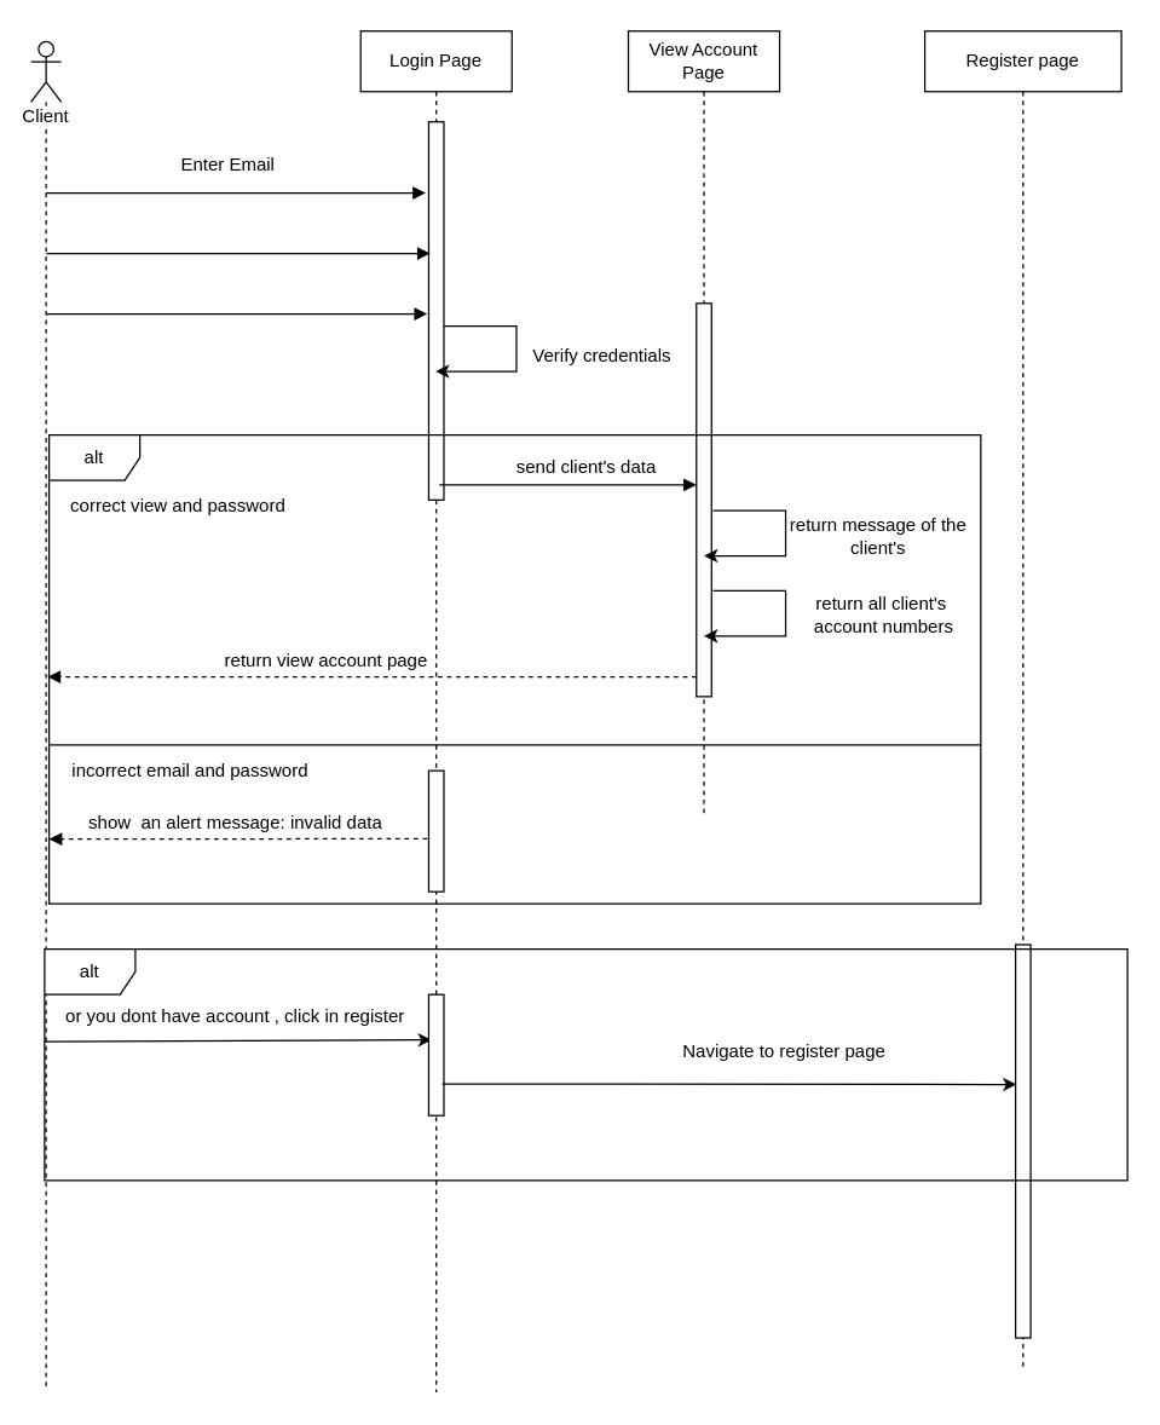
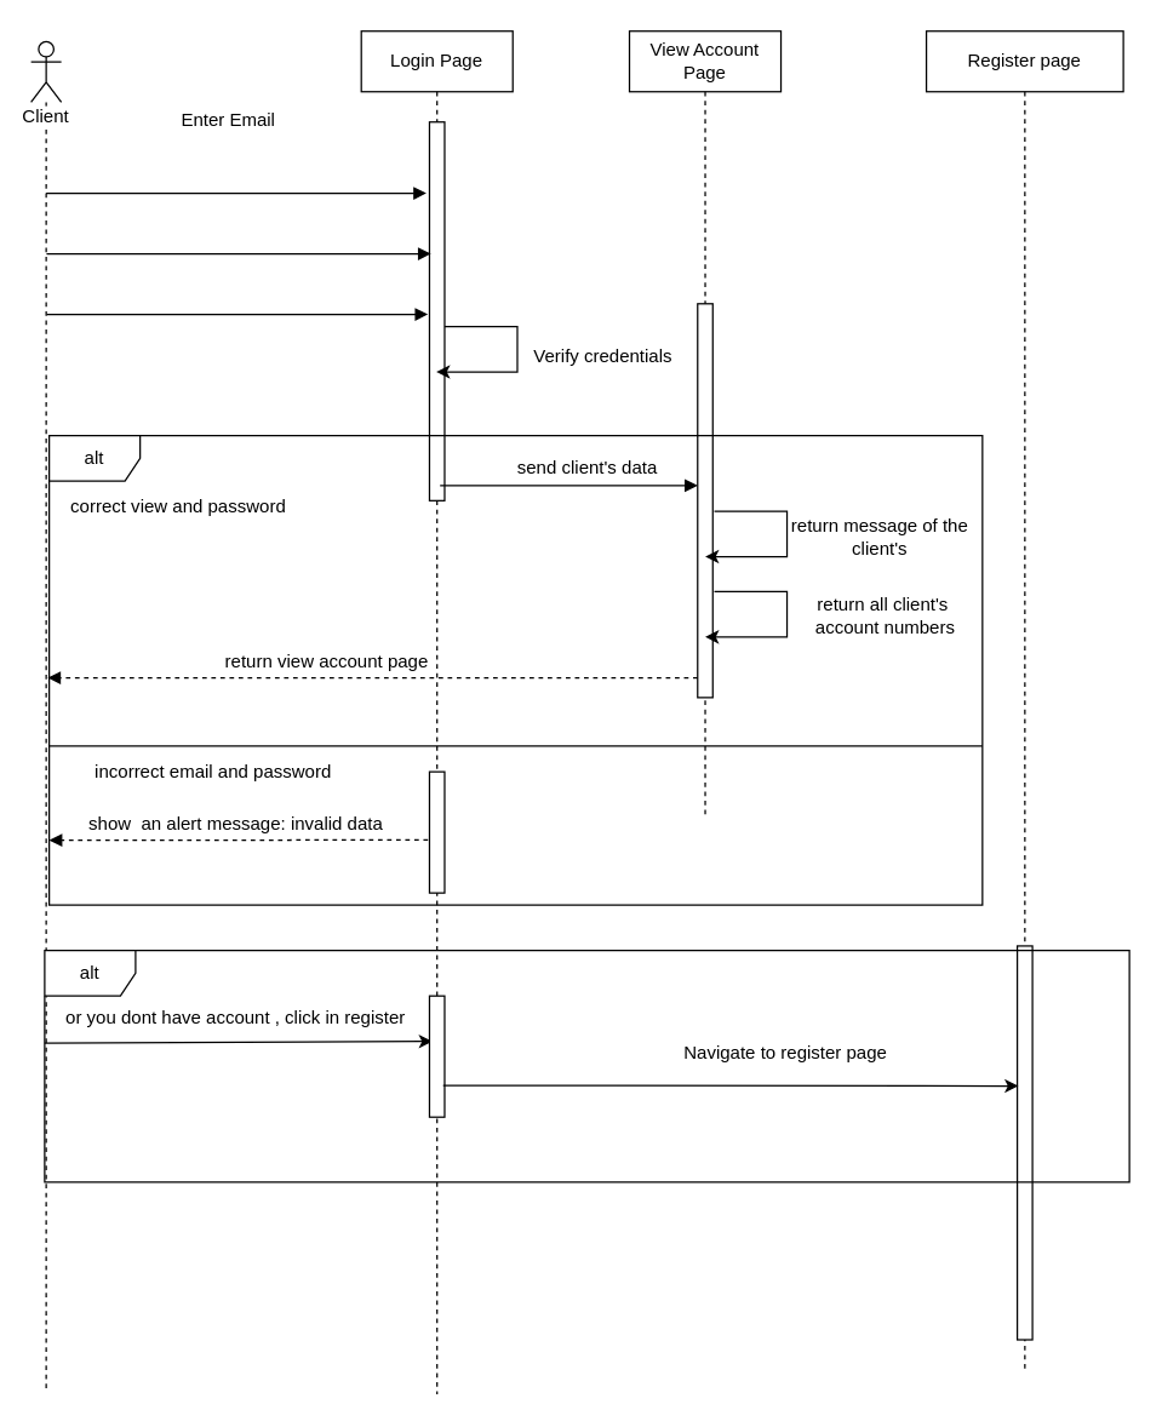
- <mxCell id="9" value="Enter Email&lt;br&gt;" style="text;html=1;align=center;verticalAlign=middle;resizable=0;points=[];autosize=1;" parent="1" vertex="1"><mxGeometry x="110" y="99" width="80" height="20" as="geometry" /></mxCell>
+ <mxCell id="9" value="Enter Email&lt;br&gt;" style="text;html=1;align=center;verticalAlign=middle;resizable=0;points=[];autosize=1;" parent="1" vertex="1"><mxGeometry x="110" y="69" width="80" height="20" as="geometry" /></mxCell>
- <mxCell id="19" value="incorrect email and password" style="text;html=1;align=center;verticalAlign=middle;resizable=0;points=[];autosize=1;" parent="1" vertex="1"><mxGeometry x="40" y="499" width="170" height="20" as="geometry" /></mxCell>
+ <mxCell id="19" value="incorrect email and password" style="text;html=1;align=center;verticalAlign=middle;resizable=0;points=[];autosize=1;" parent="1" vertex="1"><mxGeometry x="55" y="499" width="170" height="20" as="geometry" /></mxCell>
